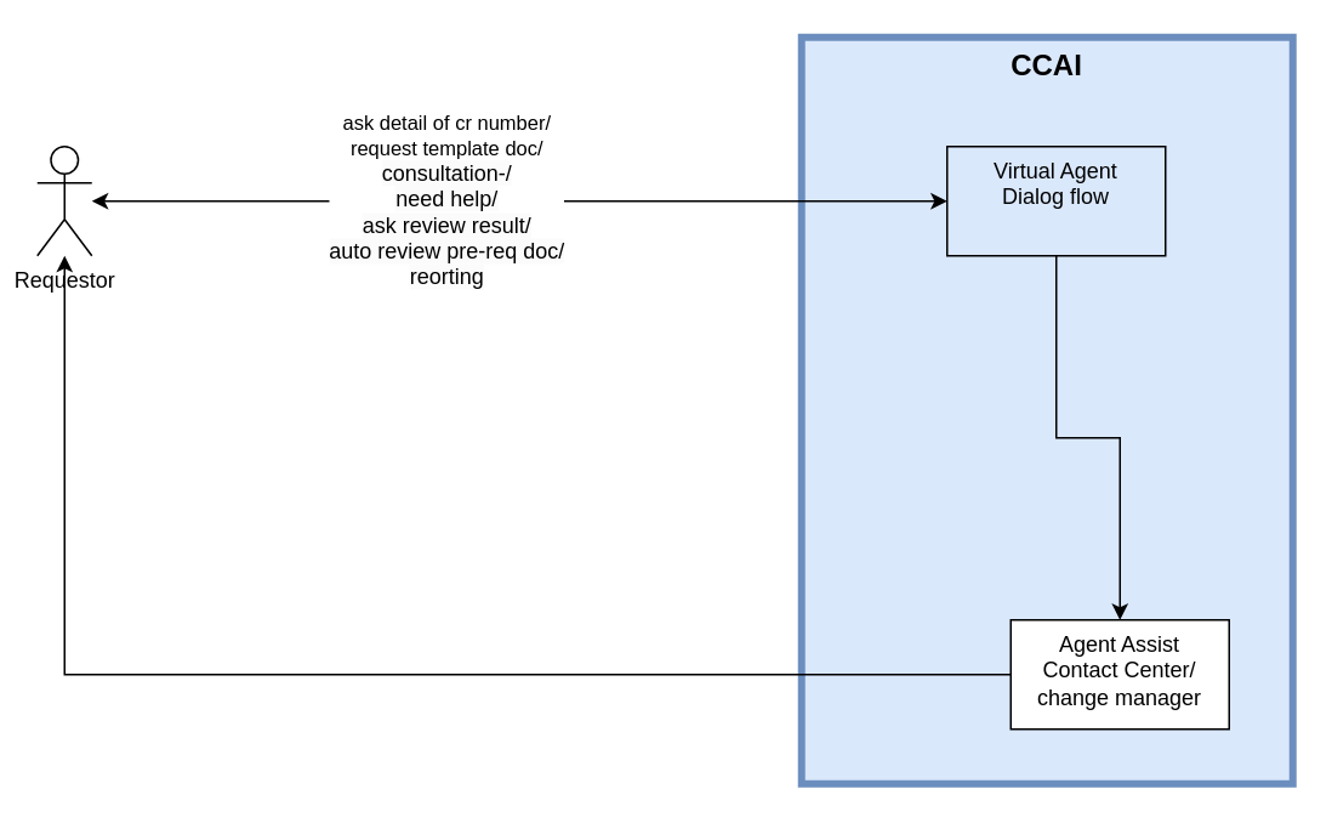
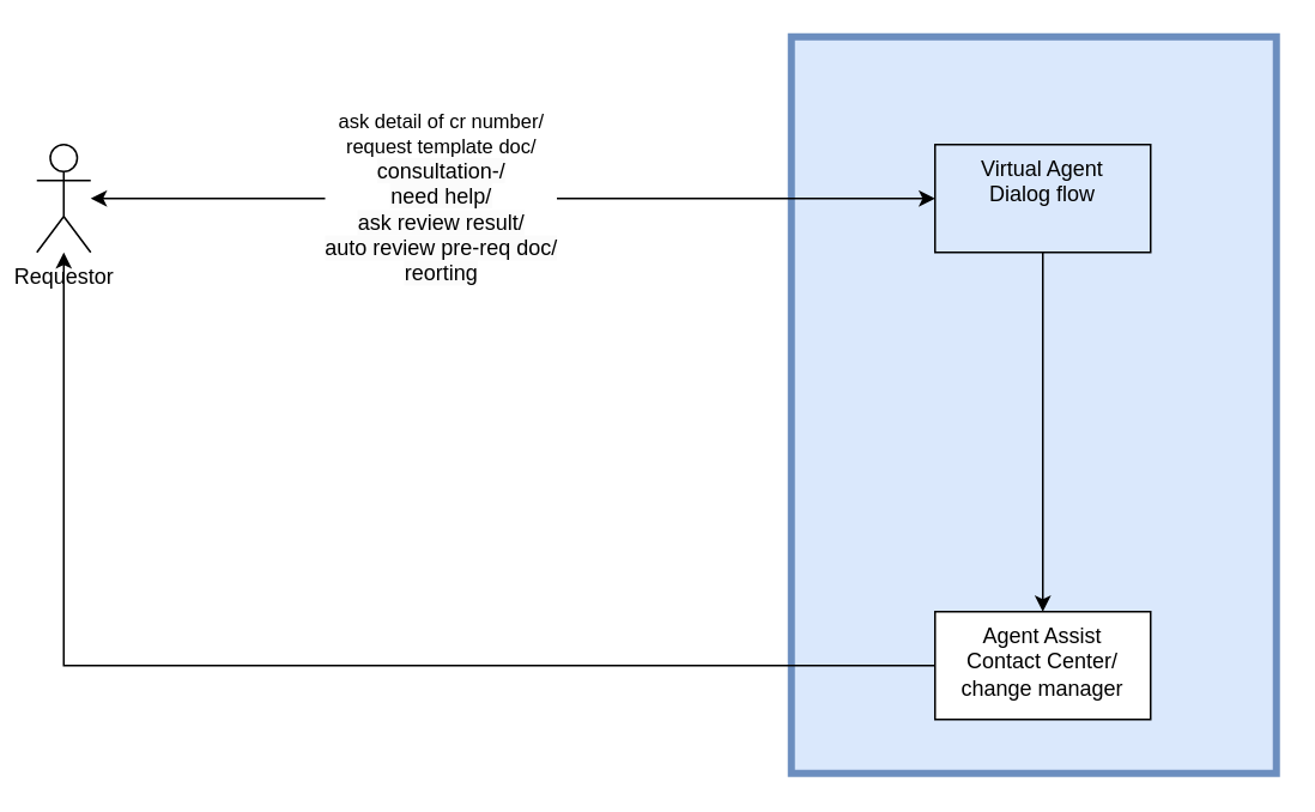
- <mxCell id="10" value="CCAI" style="text;html=1;strokeColor=none;fillColor=none;align=center;verticalAlign=middle;whiteSpace=wrap;rounded=0;strokeWidth=1;fontStyle=1;fontSize=16;" vertex="1" parent="1"><mxGeometry x="545" y="20" width="60" height="30" as="geometry" /></mxCell>
- <mxCell id="9" value="Agent Assist&lt;br&gt;Contact Center/&lt;br&gt;change manager" style="whiteSpace=wrap;html=1;verticalAlign=top;" vertex="1" parent="1"><mxGeometry x="555" y="340" width="120" height="60" as="geometry" /></mxCell>
+ <mxCell id="9" value="Agent Assist&lt;br&gt;Contact Center/&lt;br&gt;change manager" style="whiteSpace=wrap;html=1;verticalAlign=top;" vertex="1" parent="1"><mxGeometry x="520" y="340" width="120" height="60" as="geometry" /></mxCell>
